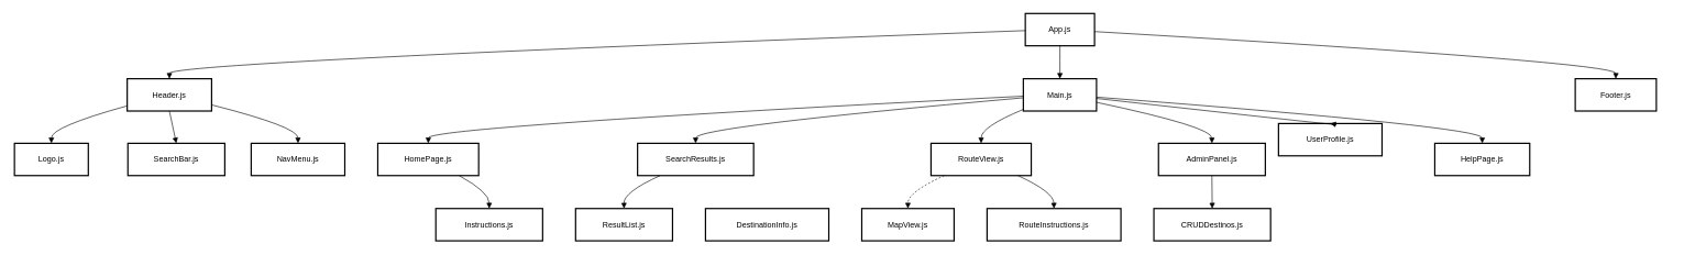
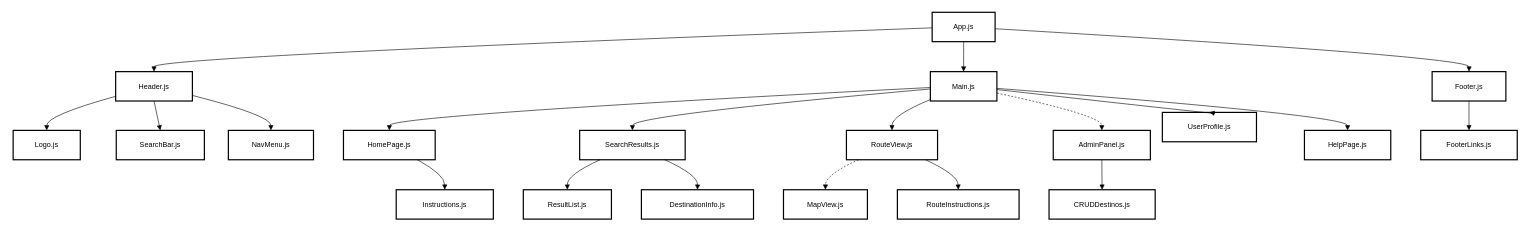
- <mxCell id="31" value="" style="curved=1;startArrow=none;endArrow=block;exitX=1;exitY=0.73;entryX=0.5;entryY=0;rounded=0;" edge="1" parent="1" source="4" target="12"><mxGeometry relative="1" as="geometry"><Array as="points"><mxPoint x="1836" y="192" /></Array></mxGeometry></mxCell>
+ <mxCell id="31" value="" style="curved=1;startArrow=none;endArrow=block;exitX=1;exitY=0.73;entryX=0.5;entryY=0;rounded=0;dashed=1;" edge="1" parent="1" source="4" target="12"><mxGeometry relative="1" as="geometry"><Array as="points"><mxPoint x="1836" y="192" /></Array></mxGeometry></mxCell>
+ <mxCell id="40" value="" style="curved=1;startArrow=none;endArrow=block;exitX=0.5;exitY=0.98;entryX=0.5;entryY=0;rounded=0;" edge="1" parent="1" source="5" target="21"><mxGeometry relative="1" as="geometry"><Array as="points" /></mxGeometry></mxCell>
+ <mxCell id="21" value="FooterLinks.js" style="whiteSpace=wrap;strokeWidth=2;" vertex="1" parent="1"><mxGeometry x="2368" y="217" width="161" height="49" as="geometry" /></mxCell>
+ <mxCell id="36" value="" style="curved=1;startArrow=none;endArrow=block;exitX=0.8;exitY=0.99;entryX=0.5;entryY=-0.01;rounded=0;" edge="1" parent="1" source="10" target="17"><mxGeometry relative="1" as="geometry"><Array as="points"><mxPoint x="1162" y="291" /></Array></mxGeometry></mxCell>
